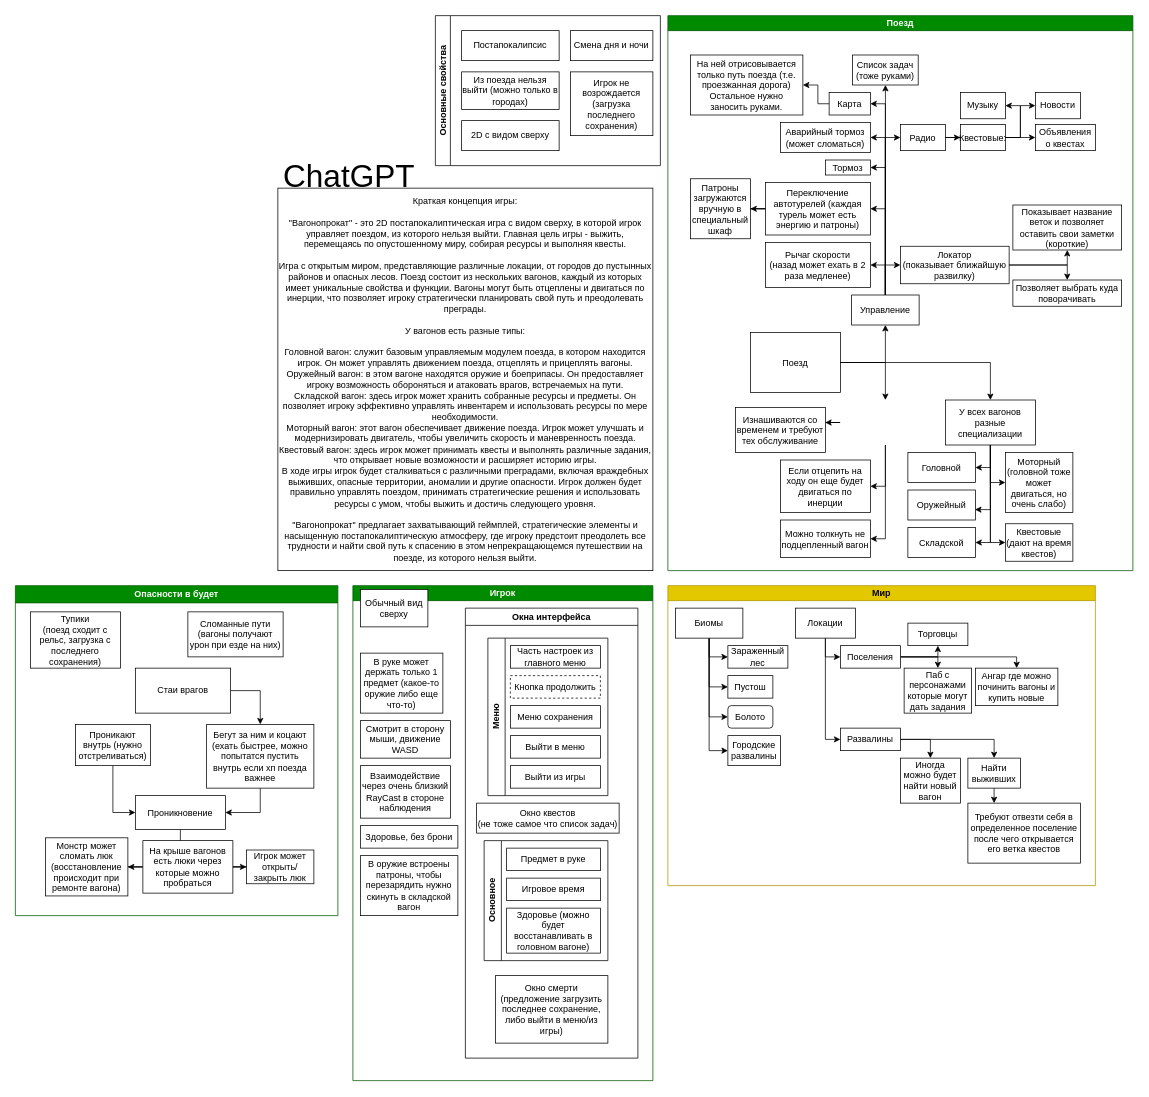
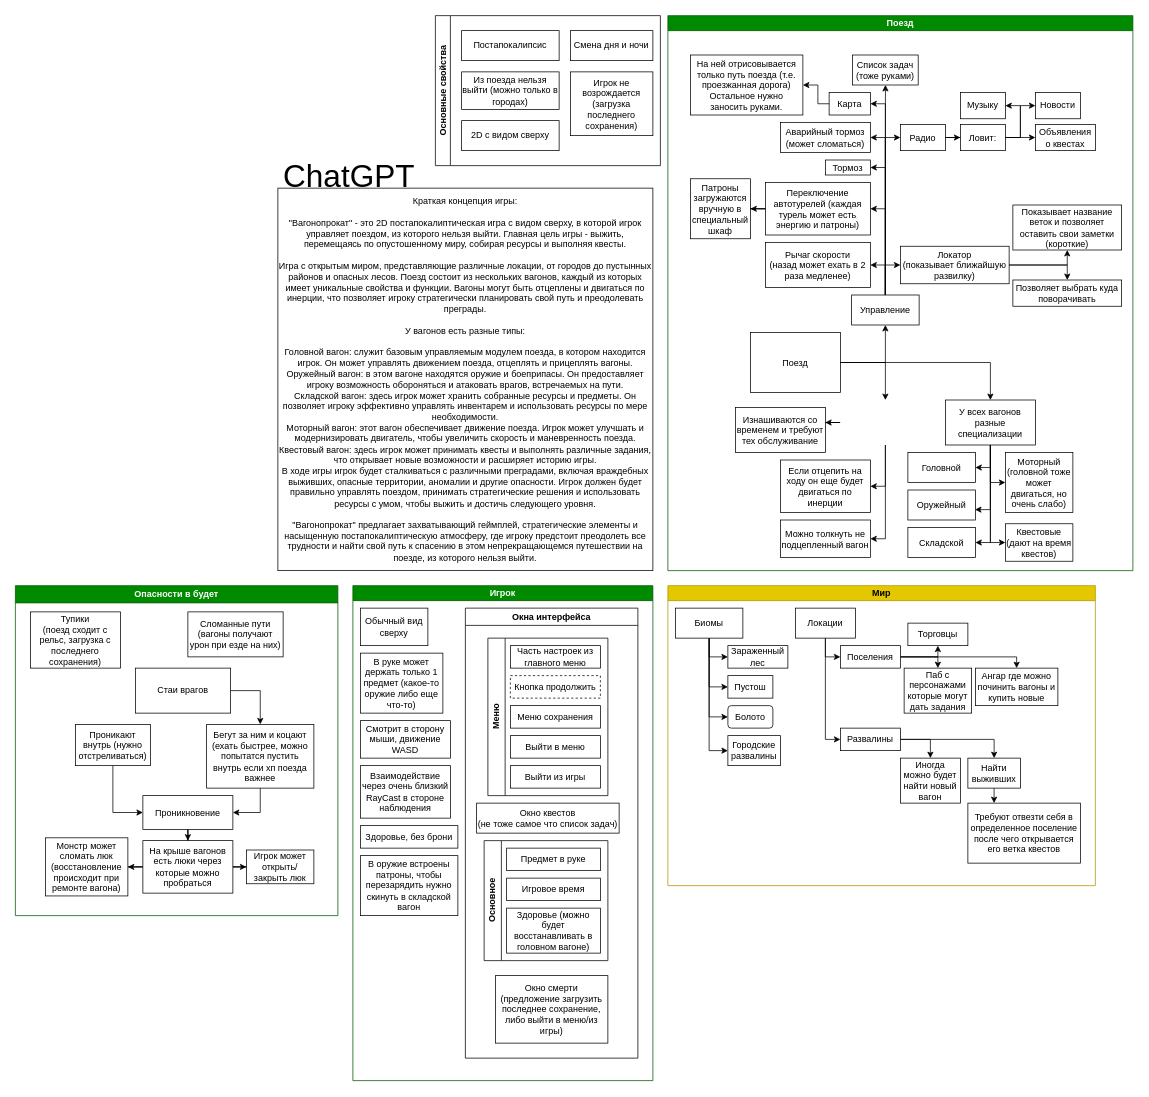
- <mxCell id="52" value="Квестовые:" style="rounded=0;whiteSpace=wrap;html=1;labelBackgroundColor=none;" parent="10" vertex="1"><mxGeometry x="390" y="145" width="60" height="35" as="geometry" /></mxCell>
+ <mxCell id="52" value="Ловит:" style="rounded=0;whiteSpace=wrap;html=1;labelBackgroundColor=none;" parent="10" vertex="1"><mxGeometry x="390" y="145" width="60" height="35" as="geometry" /></mxCell>
- <mxCell id="94" value="Обычный вид сверху" style="rounded=0;whiteSpace=wrap;html=1;" parent="93" vertex="1"><mxGeometry x="10" y="5" width="90" height="50" as="geometry" /></mxCell>
+ <mxCell id="94" value="Обычный вид сверху" style="rounded=0;whiteSpace=wrap;html=1;" parent="93" vertex="1"><mxGeometry x="10" y="30" width="90" height="50" as="geometry" /></mxCell>
- <mxCell id="122" value="Проникновение" style="rounded=0;whiteSpace=wrap;html=1;" vertex="1" parent="113"><mxGeometry x="160" y="280" width="120" height="45" as="geometry" /></mxCell>
+ <mxCell id="122" value="Проникновение" style="rounded=0;whiteSpace=wrap;html=1;" vertex="1" parent="113"><mxGeometry x="170" y="280" width="120" height="45" as="geometry" /></mxCell>
